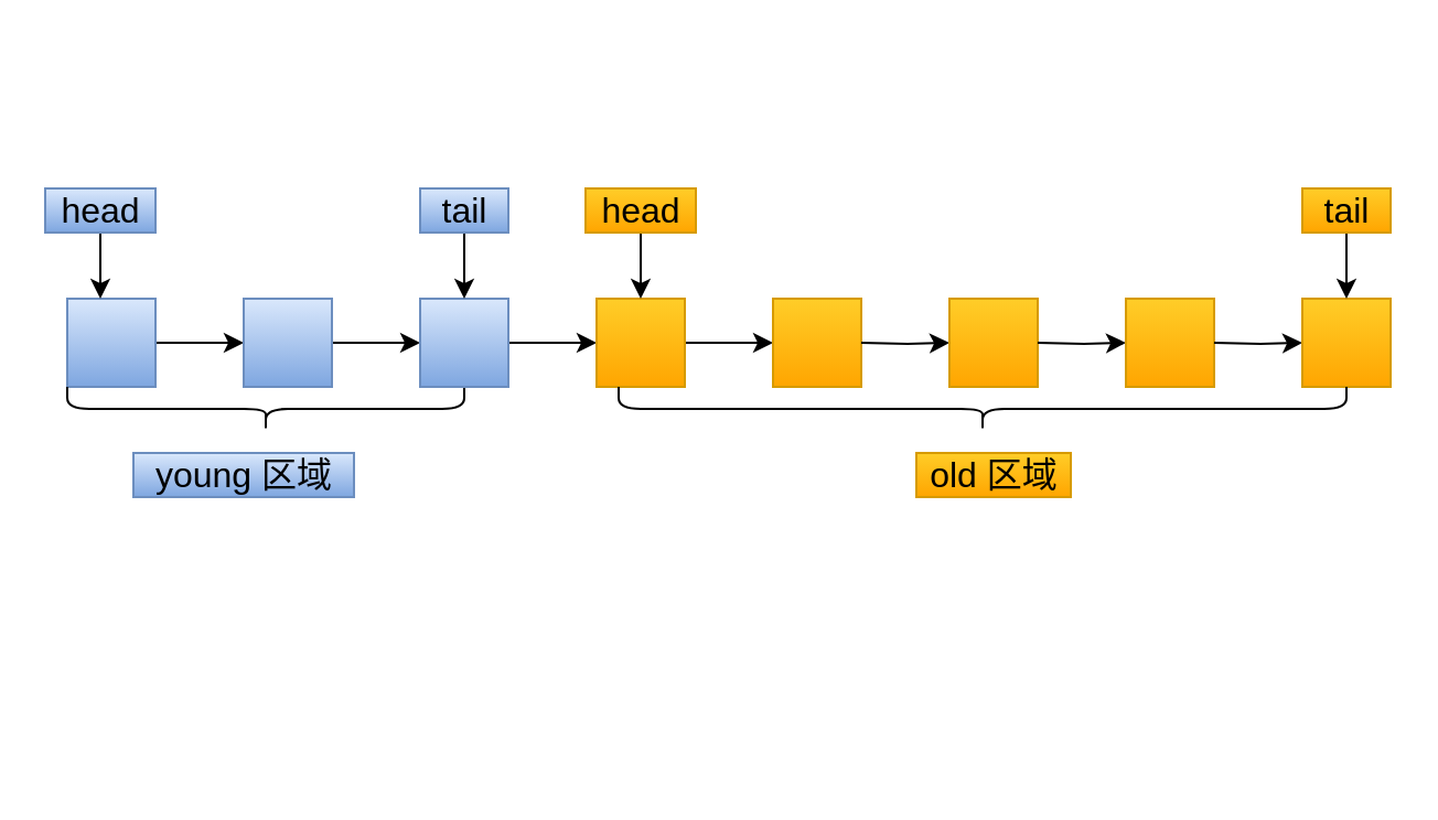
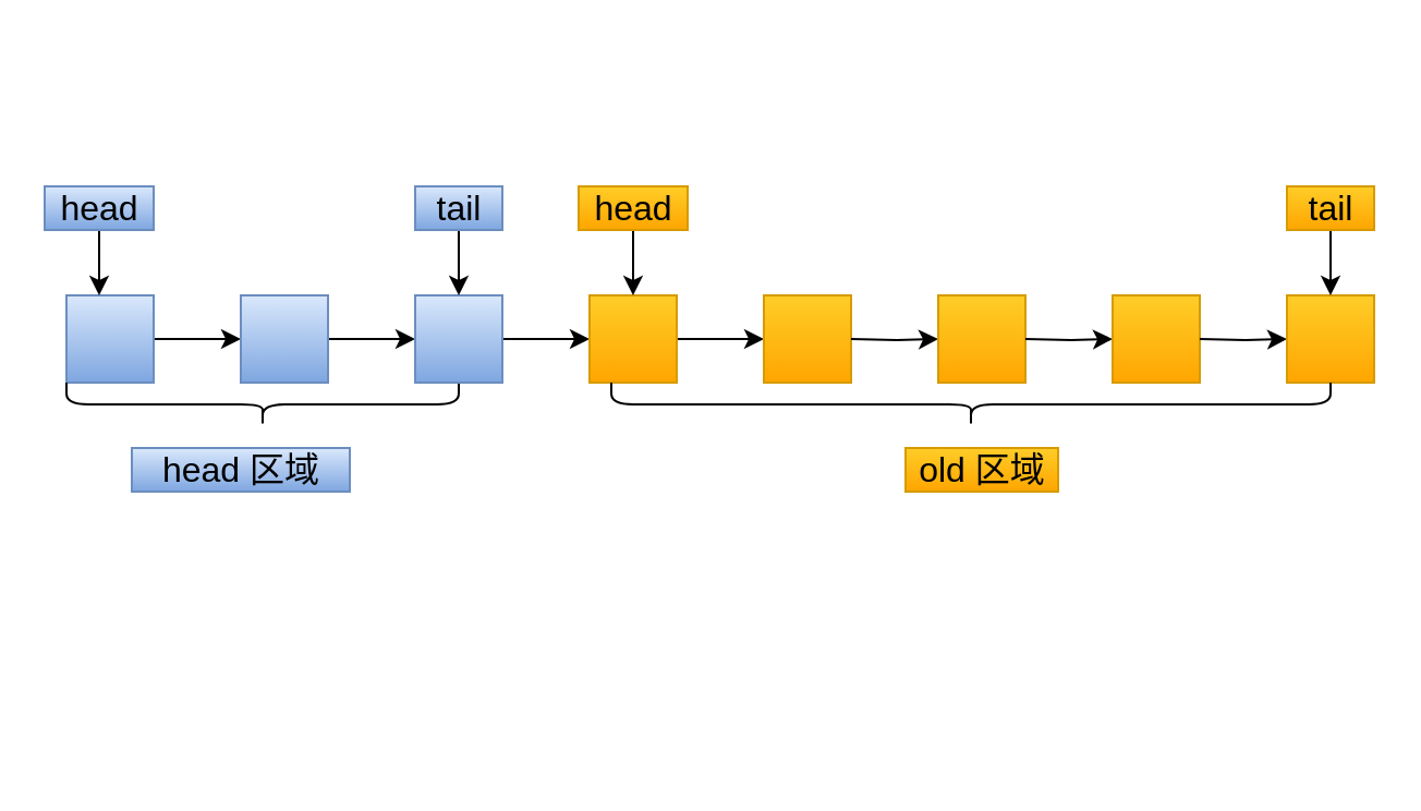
- <mxCell id="9" value="young 区域" style="text;html=1;align=center;verticalAlign=middle;resizable=0;points=[];autosize=1;strokeColor=#6c8ebf;fillColor=#dae8fc;fontSize=16;gradientColor=#7ea6e0;" vertex="1" parent="1"><mxGeometry x="60" y="205" width="100" height="20" as="geometry" /></mxCell>
+ <mxCell id="9" value="head 区域" style="text;html=1;align=center;verticalAlign=middle;resizable=0;points=[];autosize=1;strokeColor=#6c8ebf;fillColor=#dae8fc;fontSize=16;gradientColor=#7ea6e0;" vertex="1" parent="1"><mxGeometry x="60" y="205" width="100" height="20" as="geometry" /></mxCell>
